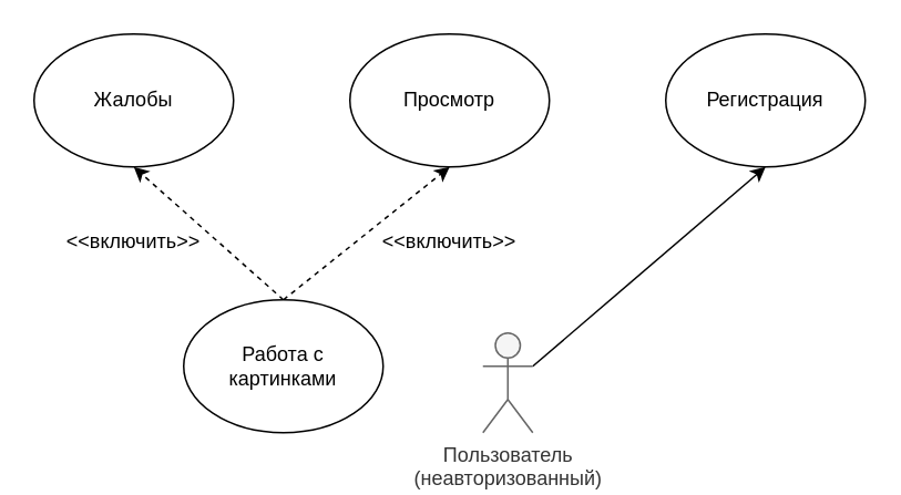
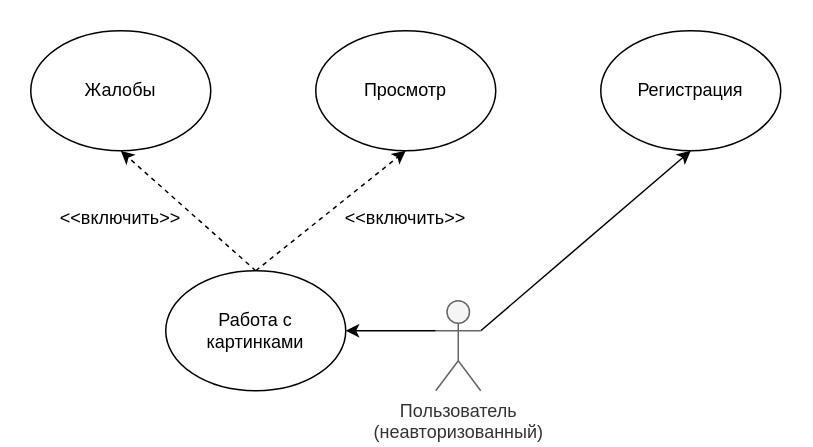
+ <mxCell id="2" style="rounded=0;orthogonalLoop=1;jettySize=auto;html=1;exitX=0;exitY=0.333;exitDx=0;exitDy=0;exitPerimeter=0;entryX=1;entryY=0.5;entryDx=0;entryDy=0;" parent="1" source="4" target="7" edge="1"><mxGeometry relative="1" as="geometry" /></mxCell>
